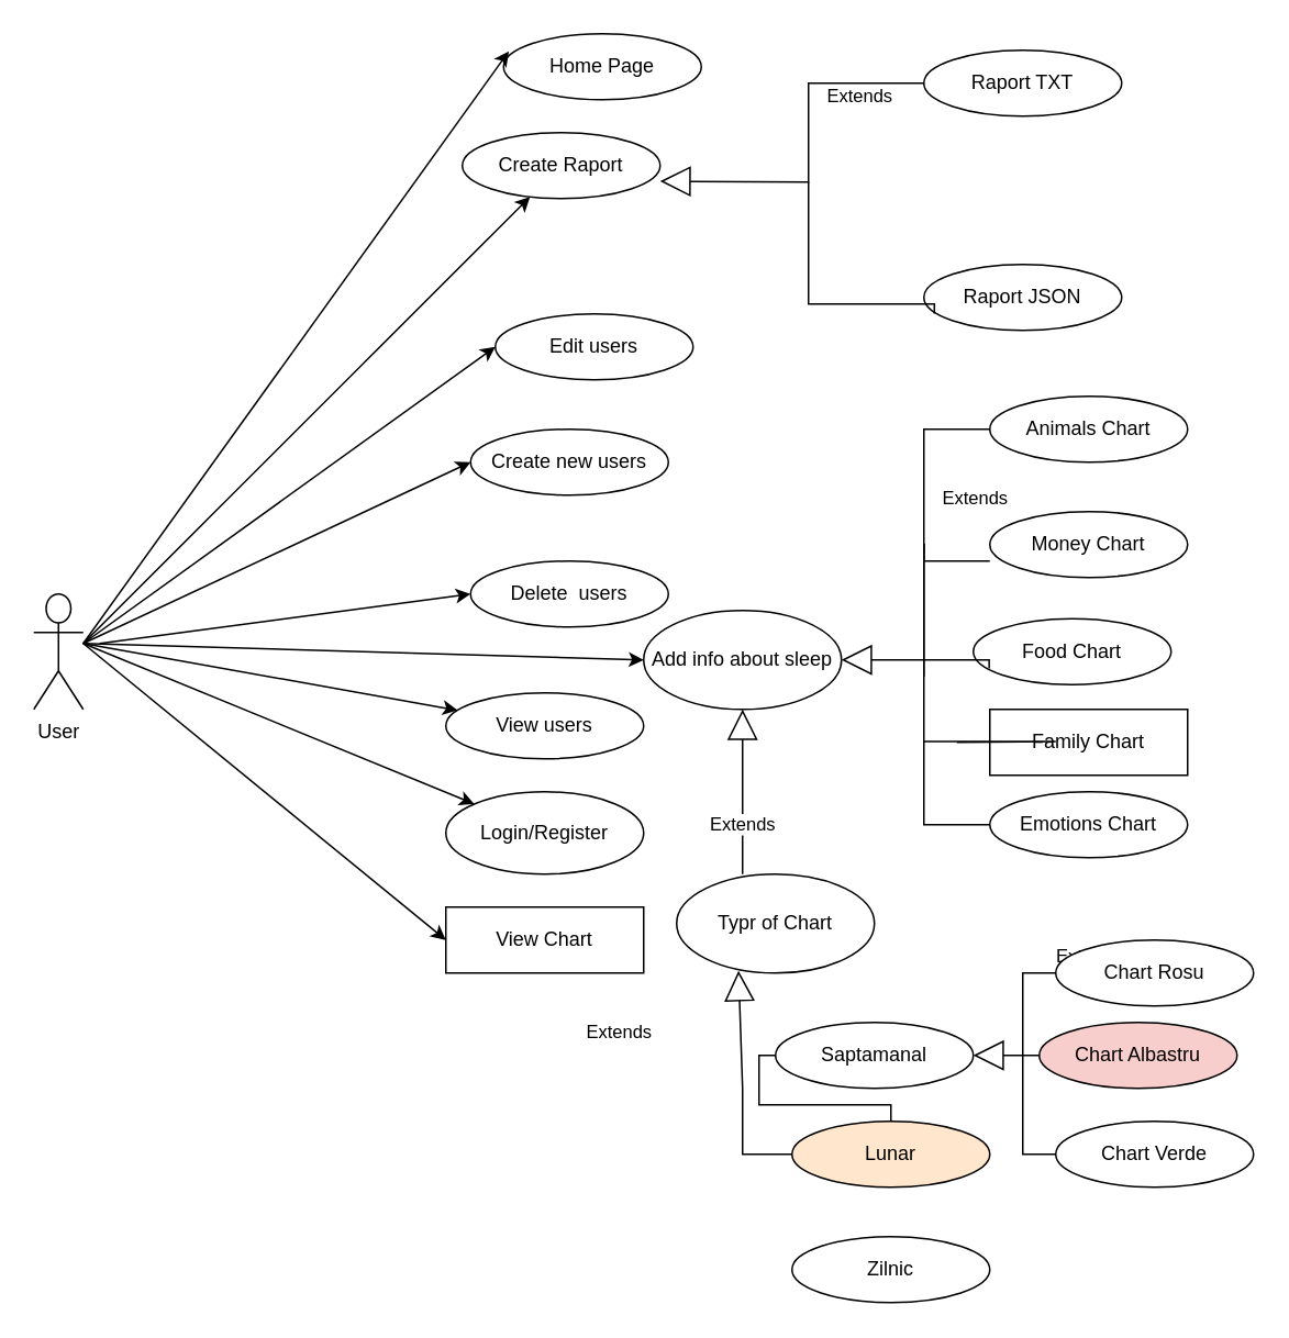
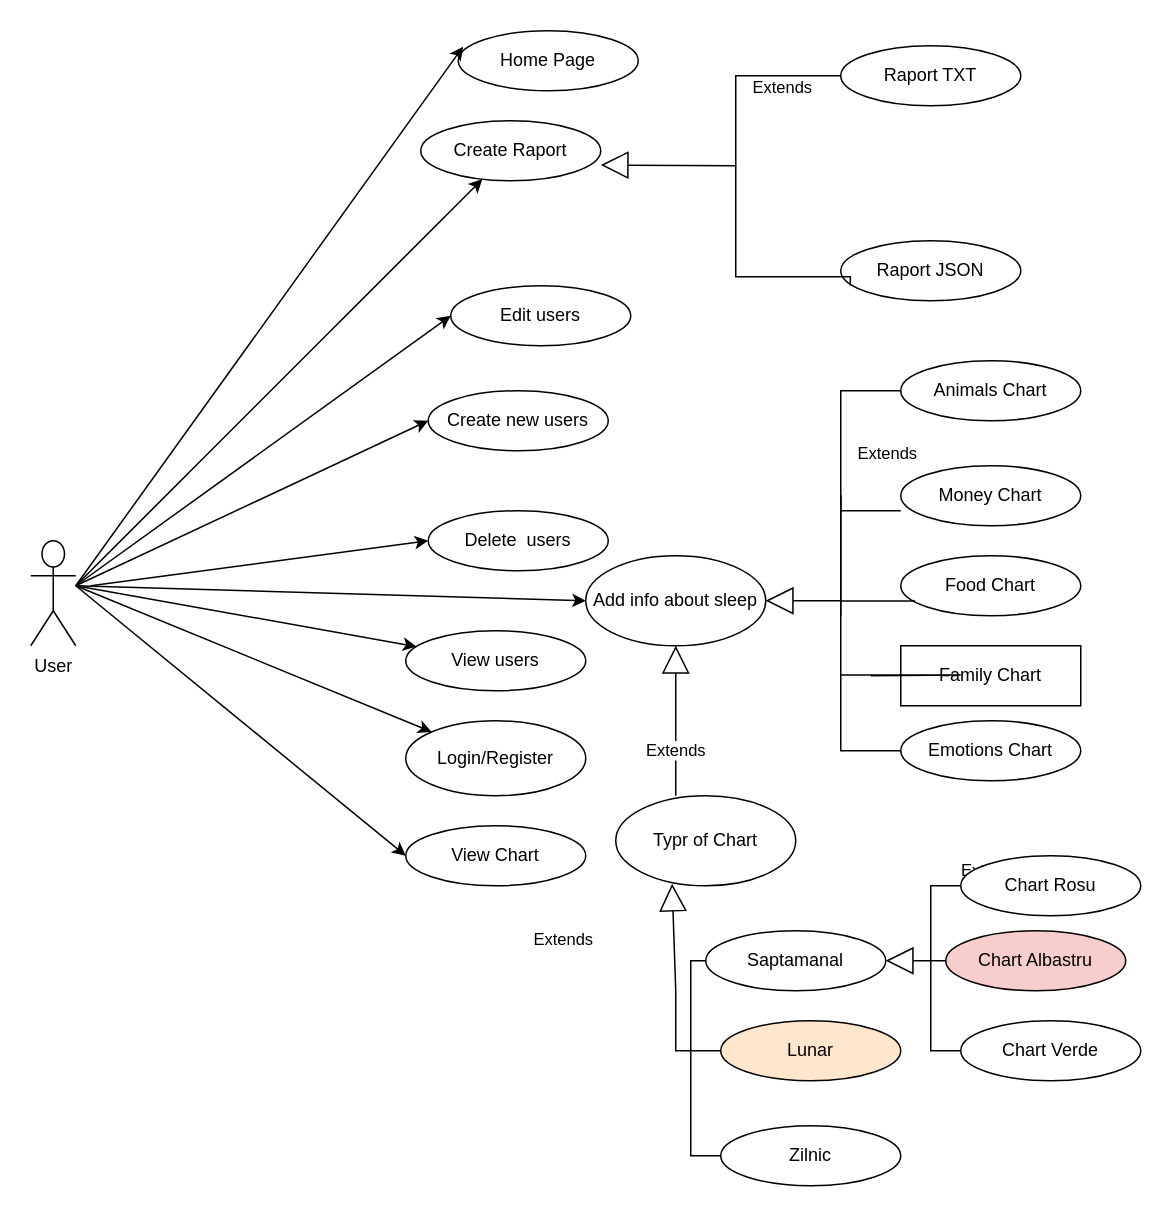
- <mxCell id="26" value="Food Chart" style="ellipse;whiteSpace=wrap;html=1;" parent="1" vertex="1"><mxGeometry x="590" y="375" width="120" height="40" as="geometry" /></mxCell>
+ <mxCell id="26" value="Food Chart" style="ellipse;whiteSpace=wrap;html=1;" parent="1" vertex="1"><mxGeometry x="600" y="370" width="120" height="40" as="geometry" /></mxCell>
- <mxCell id="12" value="View Chart" style="whiteSpace=wrap;html=1;rounded=0;" parent="1" vertex="1"><mxGeometry x="270" y="550" width="120" height="40" as="geometry" /></mxCell>
+ <mxCell id="12" value="View Chart" style="ellipse;whiteSpace=wrap;html=1;" parent="1" vertex="1"><mxGeometry x="270" y="550" width="120" height="40" as="geometry" /></mxCell>
- <mxCell id="41" value="" style="endArrow=none;html=1;edgeStyle=orthogonalEdgeStyle;rounded=0;exitX=0;exitY=0.5;exitDx=0;exitDy=0;" edge="1" parent="1" source="38" target="39"><mxGeometry relative="1" as="geometry"><mxPoint x="510" y="620" as="sourcePoint" /><mxPoint x="530" y="790" as="targetPoint" /></mxGeometry></mxCell>
+ <mxCell id="41" value="" style="endArrow=none;html=1;edgeStyle=orthogonalEdgeStyle;rounded=0;exitX=0;exitY=0.5;exitDx=0;exitDy=0;entryX=0;entryY=0.5;entryDx=0;entryDy=0;" edge="1" parent="1" source="38" target="40"><mxGeometry relative="1" as="geometry"><mxPoint x="510" y="620" as="sourcePoint" /><mxPoint x="530" y="790" as="targetPoint" /></mxGeometry></mxCell>
